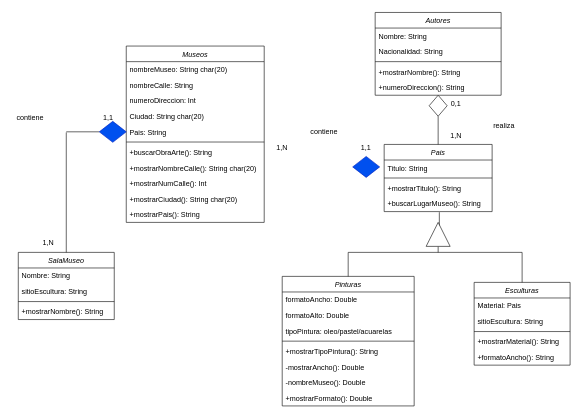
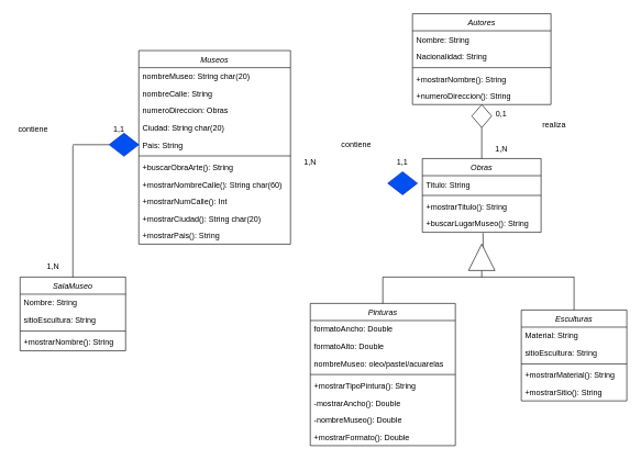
- <mxCell id="5" value="numeroDireccion: Int" style="text;align=left;verticalAlign=top;spacingLeft=4;spacingRight=4;overflow=hidden;rotatable=0;points=[[0,0.5],[1,0.5]];portConstraint=eastwest;rounded=0;shadow=0;html=0;" vertex="1" parent="2"><mxGeometry y="78" width="230" height="26" as="geometry" /></mxCell>
+ <mxCell id="5" value="numeroDireccion: Obras" style="text;align=left;verticalAlign=top;spacingLeft=4;spacingRight=4;overflow=hidden;rotatable=0;points=[[0,0.5],[1,0.5]];portConstraint=eastwest;rounded=0;shadow=0;html=0;" vertex="1" parent="2"><mxGeometry y="78" width="230" height="26" as="geometry" /></mxCell>
- <mxCell id="60" value="realiza" style="text;html=1;align=center;verticalAlign=middle;whiteSpace=wrap;rounded=0;" vertex="1" parent="1"><mxGeometry x="810" y="194" width="60" height="30" as="geometry" /></mxCell>
+ <mxCell id="60" value="realiza" style="text;html=1;align=center;verticalAlign=middle;whiteSpace=wrap;rounded=0;" vertex="1" parent="1"><mxGeometry x="810" y="174" width="60" height="30" as="geometry" /></mxCell>
- <mxCell id="14" value="Pais" style="swimlane;fontStyle=2;align=center;verticalAlign=top;childLayout=stackLayout;horizontal=1;startSize=26;horizontalStack=0;resizeParent=1;resizeLast=0;collapsible=1;marginBottom=0;rounded=0;shadow=0;strokeWidth=1;" vertex="1" parent="1"><mxGeometry x="640" y="240" width="180" height="112" as="geometry"><mxRectangle x="230" y="140" width="160" height="26" as="alternateBounds" /></mxGeometry></mxCell>
+ <mxCell id="14" value="Obras" style="swimlane;fontStyle=2;align=center;verticalAlign=top;childLayout=stackLayout;horizontal=1;startSize=26;horizontalStack=0;resizeParent=1;resizeLast=0;collapsible=1;marginBottom=0;rounded=0;shadow=0;strokeWidth=1;" vertex="1" parent="1"><mxGeometry x="640" y="240" width="180" height="112" as="geometry"><mxRectangle x="230" y="140" width="160" height="26" as="alternateBounds" /></mxGeometry></mxCell>
- <mxCell id="10" value="+mostrarNombreCalle(): String char(20)" style="text;align=left;verticalAlign=top;spacingLeft=4;spacingRight=4;overflow=hidden;rotatable=0;points=[[0,0.5],[1,0.5]];portConstraint=eastwest;" vertex="1" parent="2"><mxGeometry y="190" width="230" height="26" as="geometry" /></mxCell>
+ <mxCell id="10" value="+mostrarNombreCalle(): String char(60)" style="text;align=left;verticalAlign=top;spacingLeft=4;spacingRight=4;overflow=hidden;rotatable=0;points=[[0,0.5],[1,0.5]];portConstraint=eastwest;" vertex="1" parent="2"><mxGeometry y="190" width="230" height="26" as="geometry" /></mxCell>
- <mxCell id="20" value="Material: Pais" style="text;align=left;verticalAlign=top;spacingLeft=4;spacingRight=4;overflow=hidden;rotatable=0;points=[[0,0.5],[1,0.5]];portConstraint=eastwest;" vertex="1" parent="19"><mxGeometry y="26" width="160" height="26" as="geometry" /></mxCell>
+ <mxCell id="20" value="Material: String" style="text;align=left;verticalAlign=top;spacingLeft=4;spacingRight=4;overflow=hidden;rotatable=0;points=[[0,0.5],[1,0.5]];portConstraint=eastwest;" vertex="1" parent="19"><mxGeometry y="26" width="160" height="26" as="geometry" /></mxCell>
- <mxCell id="28" value="tipoPintura: oleo/pastel/acuarelas" style="text;align=left;verticalAlign=top;spacingLeft=4;spacingRight=4;overflow=hidden;rotatable=0;points=[[0,0.5],[1,0.5]];portConstraint=eastwest;rounded=0;shadow=0;html=0;" vertex="1" parent="25"><mxGeometry y="78" width="220" height="26" as="geometry" /></mxCell>
+ <mxCell id="28" value="nombreMuseo: oleo/pastel/acuarelas" style="text;align=left;verticalAlign=top;spacingLeft=4;spacingRight=4;overflow=hidden;rotatable=0;points=[[0,0.5],[1,0.5]];portConstraint=eastwest;rounded=0;shadow=0;html=0;" vertex="1" parent="25"><mxGeometry y="78" width="220" height="26" as="geometry" /></mxCell>
- <mxCell id="24" value="+formatoAncho(): String" style="text;align=left;verticalAlign=top;spacingLeft=4;spacingRight=4;overflow=hidden;rotatable=0;points=[[0,0.5],[1,0.5]];portConstraint=eastwest;" vertex="1" parent="19"><mxGeometry y="112" width="160" height="26" as="geometry" /></mxCell>
+ <mxCell id="24" value="+mostrarSitio(): String" style="text;align=left;verticalAlign=top;spacingLeft=4;spacingRight=4;overflow=hidden;rotatable=0;points=[[0,0.5],[1,0.5]];portConstraint=eastwest;" vertex="1" parent="19"><mxGeometry y="112" width="160" height="26" as="geometry" /></mxCell>
